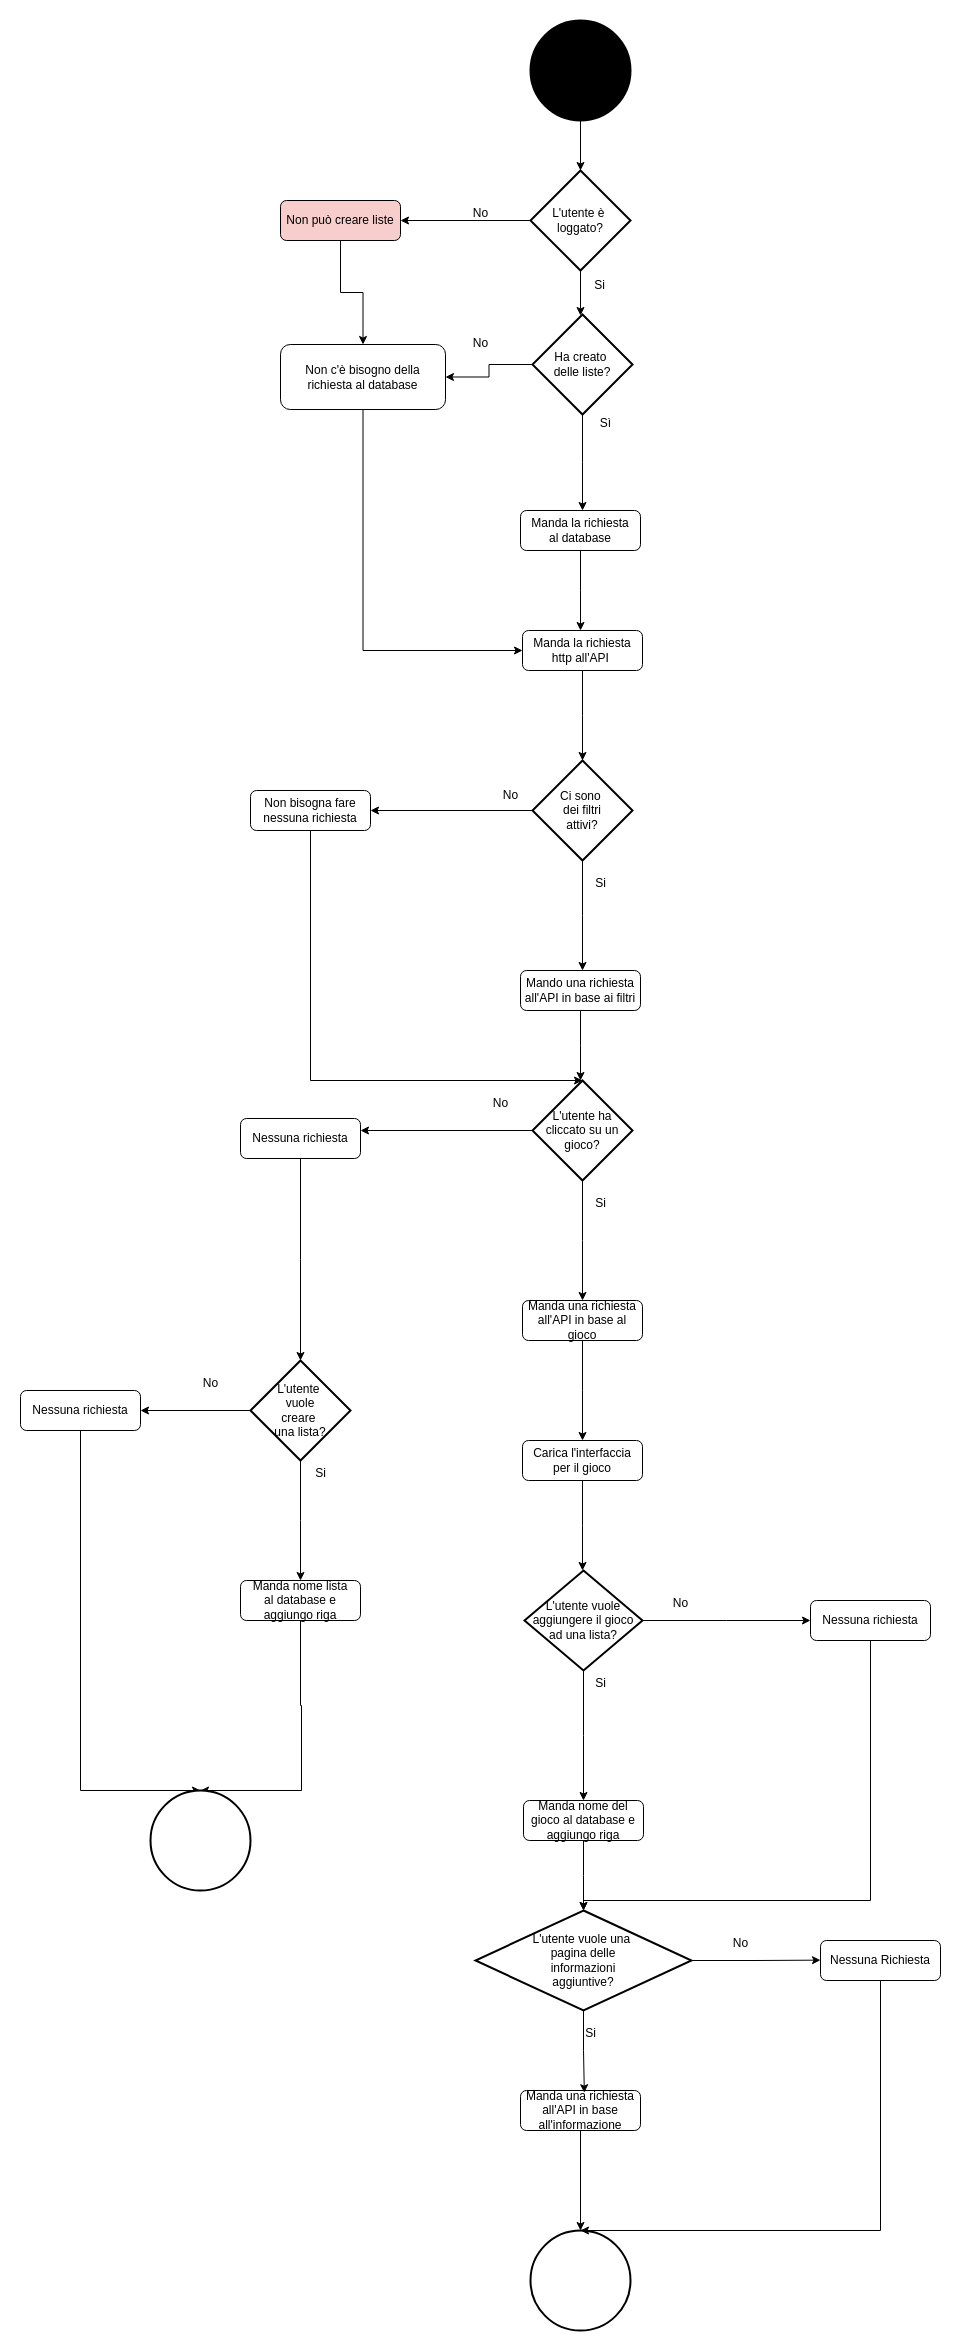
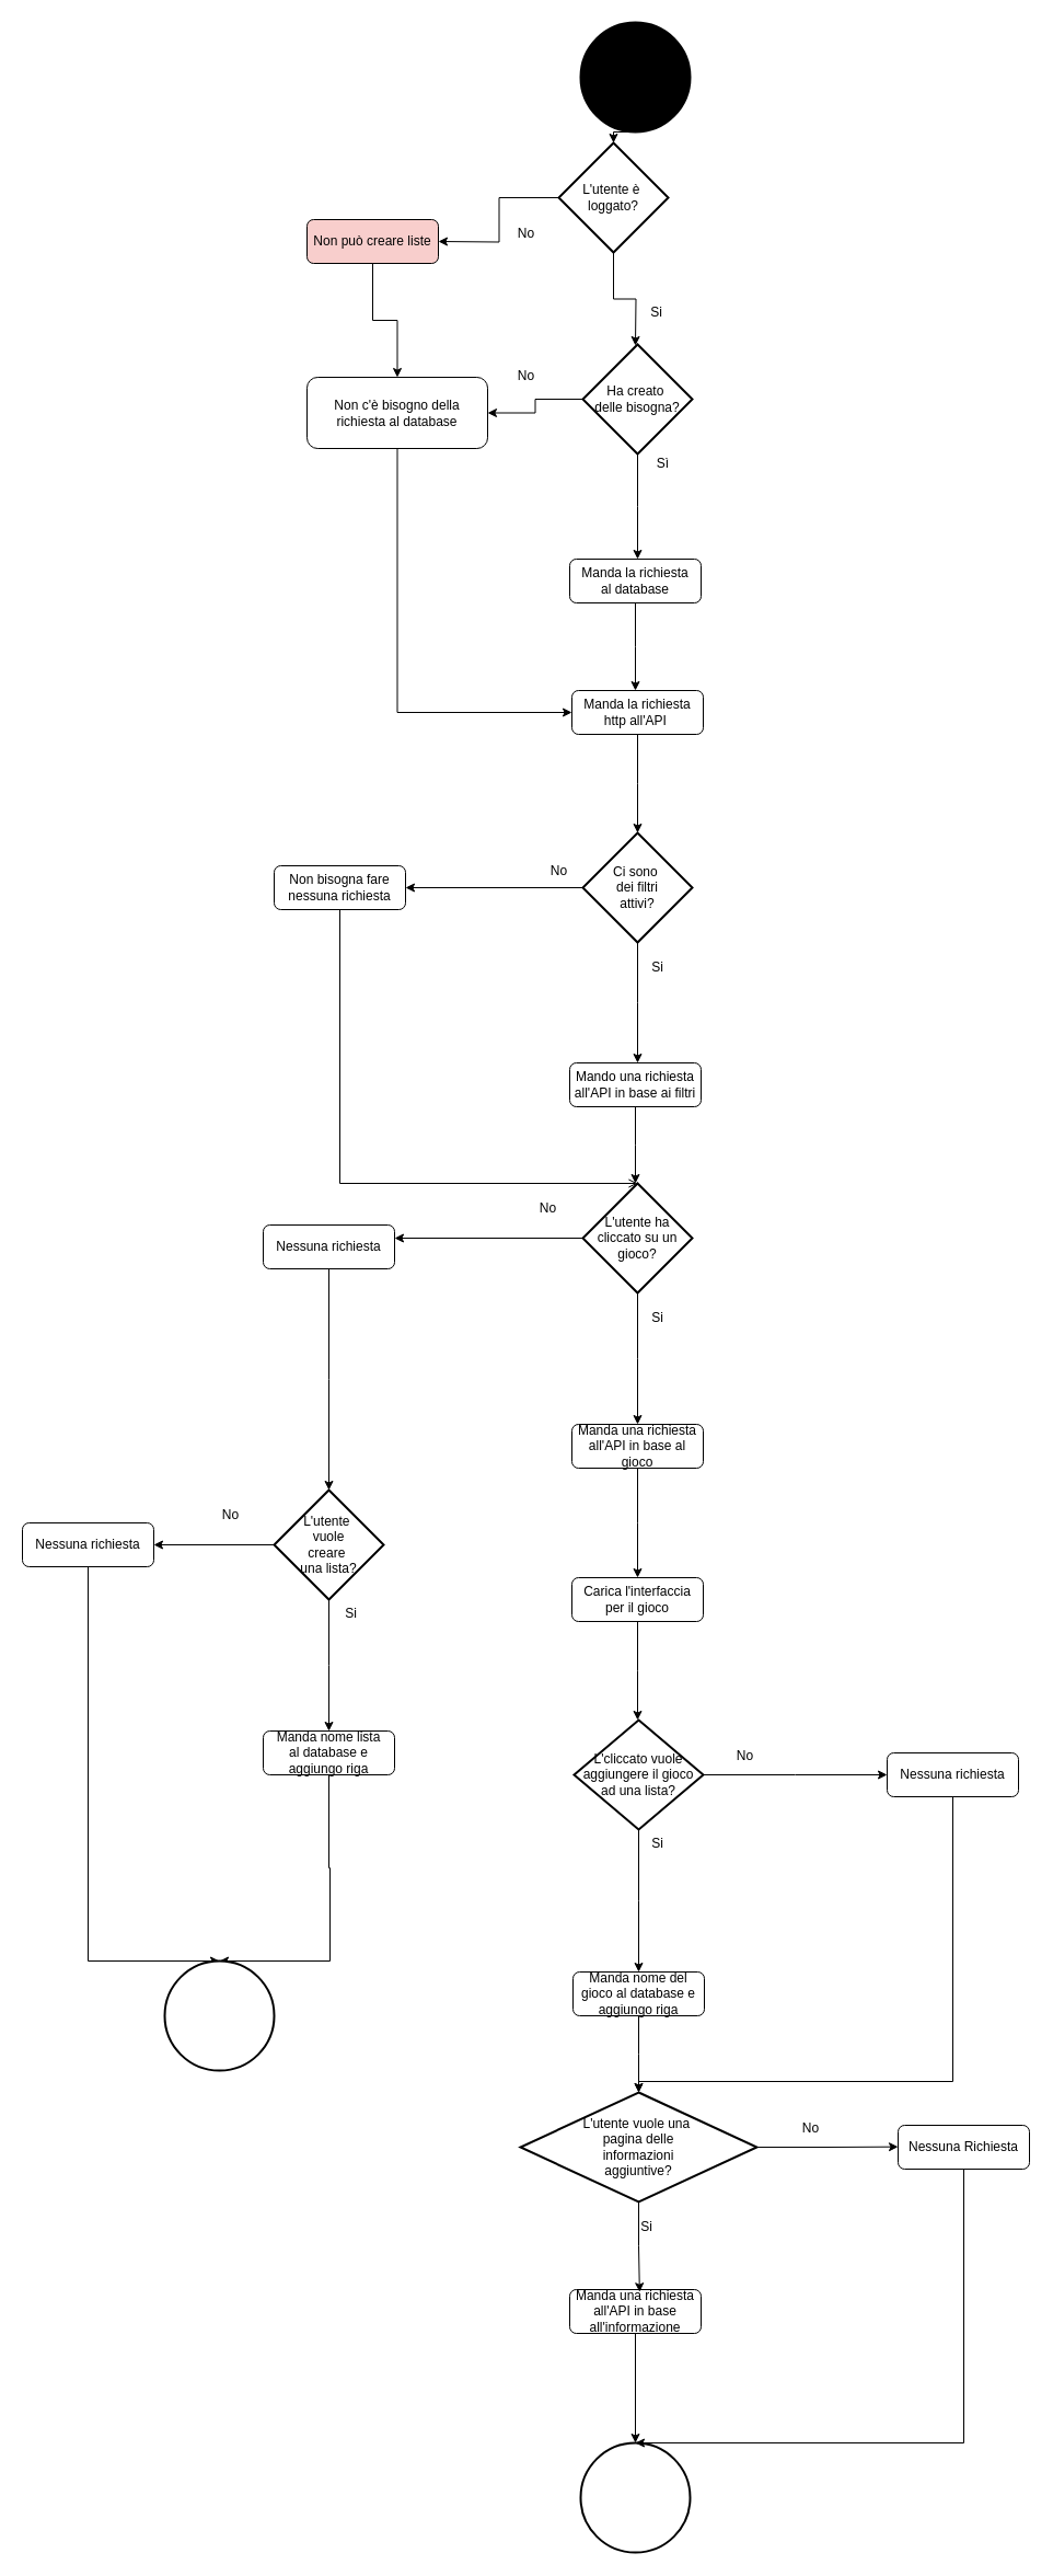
- <mxCell id="7" value="L'utente è&amp;nbsp;&lt;div&gt;loggato?&lt;/div&gt;" style="strokeWidth=2;html=1;shape=mxgraph.flowchart.decision;whiteSpace=wrap;" vertex="1" parent="1"><mxGeometry x="530" y="170" width="100" height="100" as="geometry" /></mxCell>
+ <mxCell id="7" value="L'utente è&amp;nbsp;&lt;div&gt;loggato?&lt;/div&gt;" style="strokeWidth=2;html=1;shape=mxgraph.flowchart.decision;whiteSpace=wrap;" vertex="1" parent="1"><mxGeometry x="510" y="130" width="100" height="100" as="geometry" /></mxCell>
- <mxCell id="15" value="Ha creato&amp;nbsp;&lt;div&gt;delle liste?&lt;/div&gt;" style="strokeWidth=2;html=1;shape=mxgraph.flowchart.decision;whiteSpace=wrap;" vertex="1" parent="1"><mxGeometry x="532" y="314" width="100" height="100" as="geometry" /></mxCell>
+ <mxCell id="15" value="Ha creato&amp;nbsp;&lt;div&gt;delle bisogna?&lt;/div&gt;" style="strokeWidth=2;html=1;shape=mxgraph.flowchart.decision;whiteSpace=wrap;" vertex="1" parent="1"><mxGeometry x="532" y="314" width="100" height="100" as="geometry" /></mxCell>
- <mxCell id="35" style="edgeStyle=orthogonalEdgeStyle;rounded=0;orthogonalLoop=1;jettySize=auto;html=1;exitX=0.5;exitY=1;exitDx=0;exitDy=0;entryX=0.5;entryY=0;entryDx=0;entryDy=0;entryPerimeter=0;" edge="1" parent="1" source="27" target="32"><mxGeometry relative="1" as="geometry"><Array as="points"><mxPoint x="310" y="1080" /></Array></mxGeometry></mxCell>
+ <mxCell id="35" style="edgeStyle=orthogonalEdgeStyle;rounded=0;orthogonalLoop=1;jettySize=auto;html=1;exitX=0.5;exitY=1;exitDx=0;exitDy=0;entryX=0.5;entryY=0;entryDx=0;entryDy=0;entryPerimeter=0;endArrow=open;" edge="1" parent="1" source="27" target="32"><mxGeometry relative="1" as="geometry"><Array as="points"><mxPoint x="310" y="1080" /></Array></mxGeometry></mxCell>
- <mxCell id="53" value="L'utente vuole aggiungere il&lt;span style=&quot;background-color: initial;&quot;&gt;&amp;nbsp;gioco ad una lista?&lt;/span&gt;" style="strokeWidth=2;html=1;shape=mxgraph.flowchart.decision;whiteSpace=wrap;" vertex="1" parent="1"><mxGeometry x="524" y="1570" width="118" height="100" as="geometry" /></mxCell>
+ <mxCell id="53" value="L'cliccato vuole aggiungere il&lt;span style=&quot;background-color: initial;&quot;&gt;&amp;nbsp;gioco ad una lista?&lt;/span&gt;" style="strokeWidth=2;html=1;shape=mxgraph.flowchart.decision;whiteSpace=wrap;" vertex="1" parent="1"><mxGeometry x="524" y="1570" width="118" height="100" as="geometry" /></mxCell>
